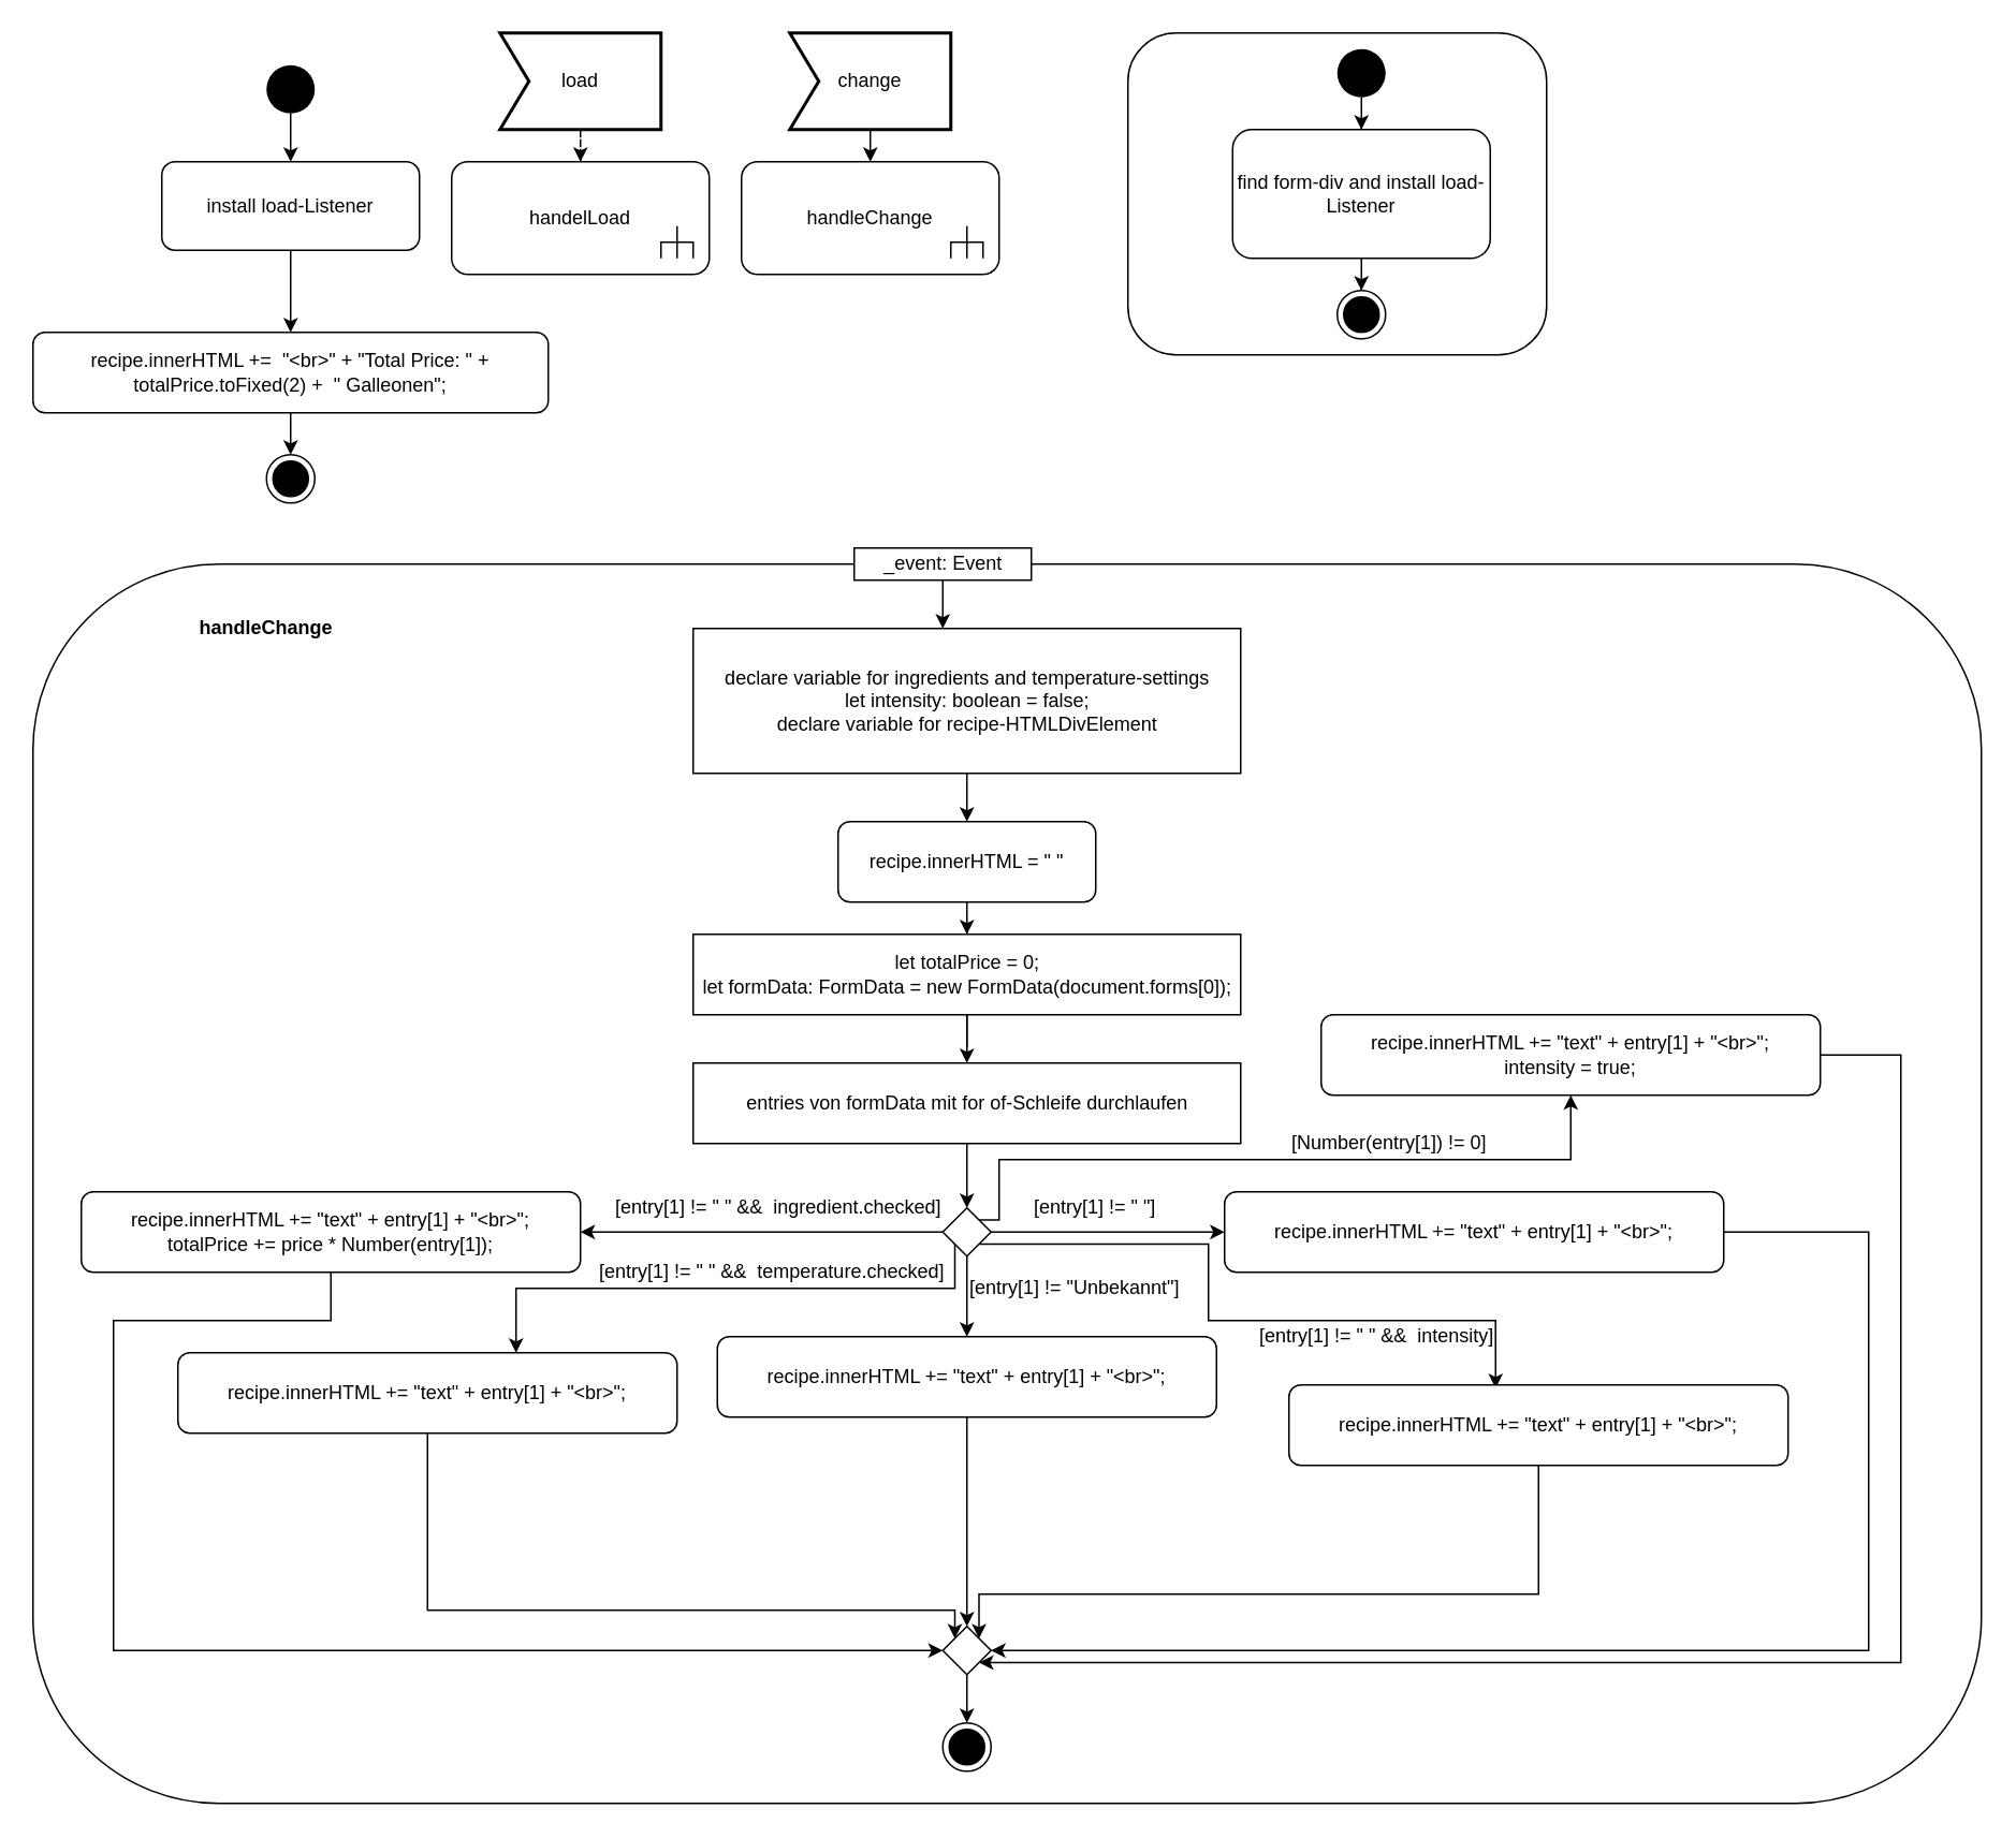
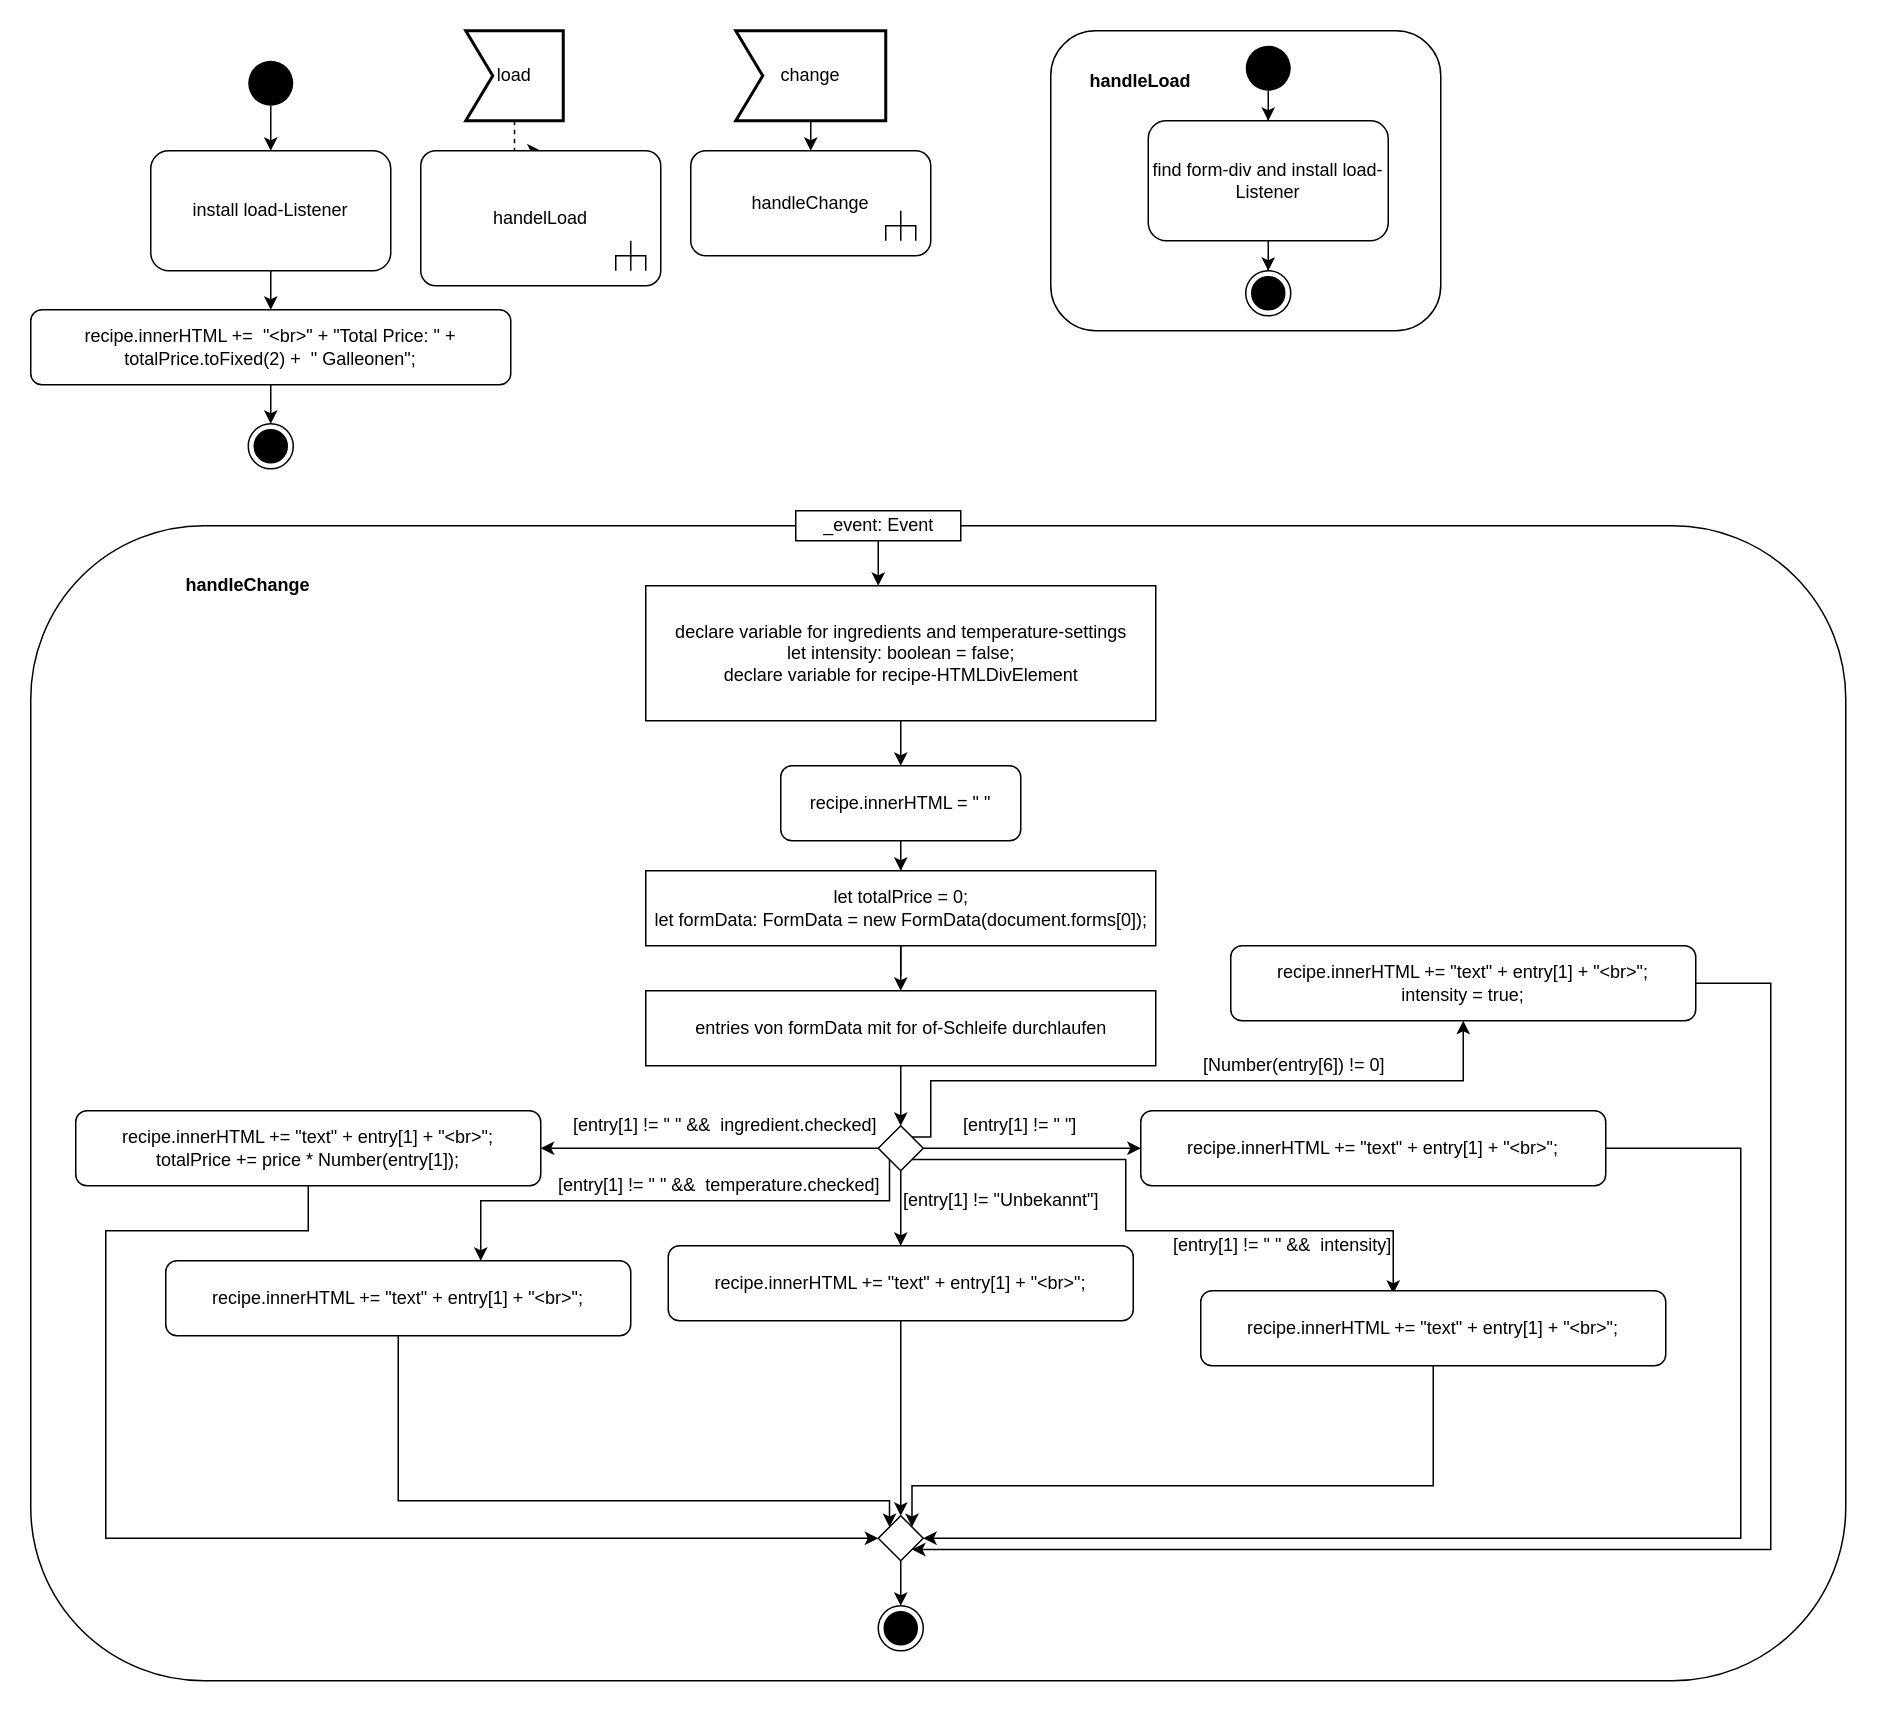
- <mxCell id="9" value="load" style="html=1;shape=mxgraph.sysml.accEvent;strokeWidth=2;whiteSpace=wrap;align=center;" parent="1" vertex="1"><mxGeometry x="310" y="20" width="100" height="60" as="geometry" /></mxCell>
+ <mxCell id="9" value="load" style="html=1;shape=mxgraph.sysml.accEvent;strokeWidth=2;whiteSpace=wrap;align=center;" parent="1" vertex="1"><mxGeometry x="310" y="20" width="65" height="60" as="geometry" /></mxCell>
+ <mxCell id="15" value="handleLoad" style="text;align=center;fontStyle=1;verticalAlign=middle;spacingLeft=3;spacingRight=3;strokeColor=none;rotatable=0;points=[[0,0.5],[1,0.5]];portConstraint=eastwest;fillColor=#ffffff;" parent="1" vertex="1"><mxGeometry x="720" y="40" width="80" height="26" as="geometry" /></mxCell>
- <mxCell id="7" value="install load-Listener" style="shape=rect;html=1;rounded=1;whiteSpace=wrap;align=center;" parent="1" vertex="1"><mxGeometry x="100" y="100" width="160" height="55" as="geometry" /></mxCell>
+ <mxCell id="7" value="install load-Listener" style="shape=rect;html=1;rounded=1;whiteSpace=wrap;align=center;" parent="1" vertex="1"><mxGeometry x="100" y="100" width="160" height="80" as="geometry" /></mxCell>
- <mxCell id="10" value="handelLoad" style="html=1;shape=mxgraph.sysml.callBehAct;whiteSpace=wrap;align=center;" parent="1" vertex="1"><mxGeometry x="280" y="100" width="160" height="70" as="geometry" /></mxCell>
+ <mxCell id="10" value="handelLoad" style="html=1;shape=mxgraph.sysml.callBehAct;whiteSpace=wrap;align=center;" parent="1" vertex="1"><mxGeometry x="280" y="100" width="160" height="90" as="geometry" /></mxCell>
- <mxCell id="52" value="[Number(entry[1]) != 0]" style="text;html=1;strokeColor=none;fillColor=none;align=left;verticalAlign=middle;whiteSpace=wrap;rounded=0;" vertex="1" parent="1"><mxGeometry x="800" y="700" width="130" height="20" as="geometry" /></mxCell>
+ <mxCell id="52" value="[Number(entry[6]) != 0]" style="text;html=1;strokeColor=none;fillColor=none;align=left;verticalAlign=middle;whiteSpace=wrap;rounded=0;" vertex="1" parent="1"><mxGeometry x="800" y="700" width="130" height="20" as="geometry" /></mxCell>
